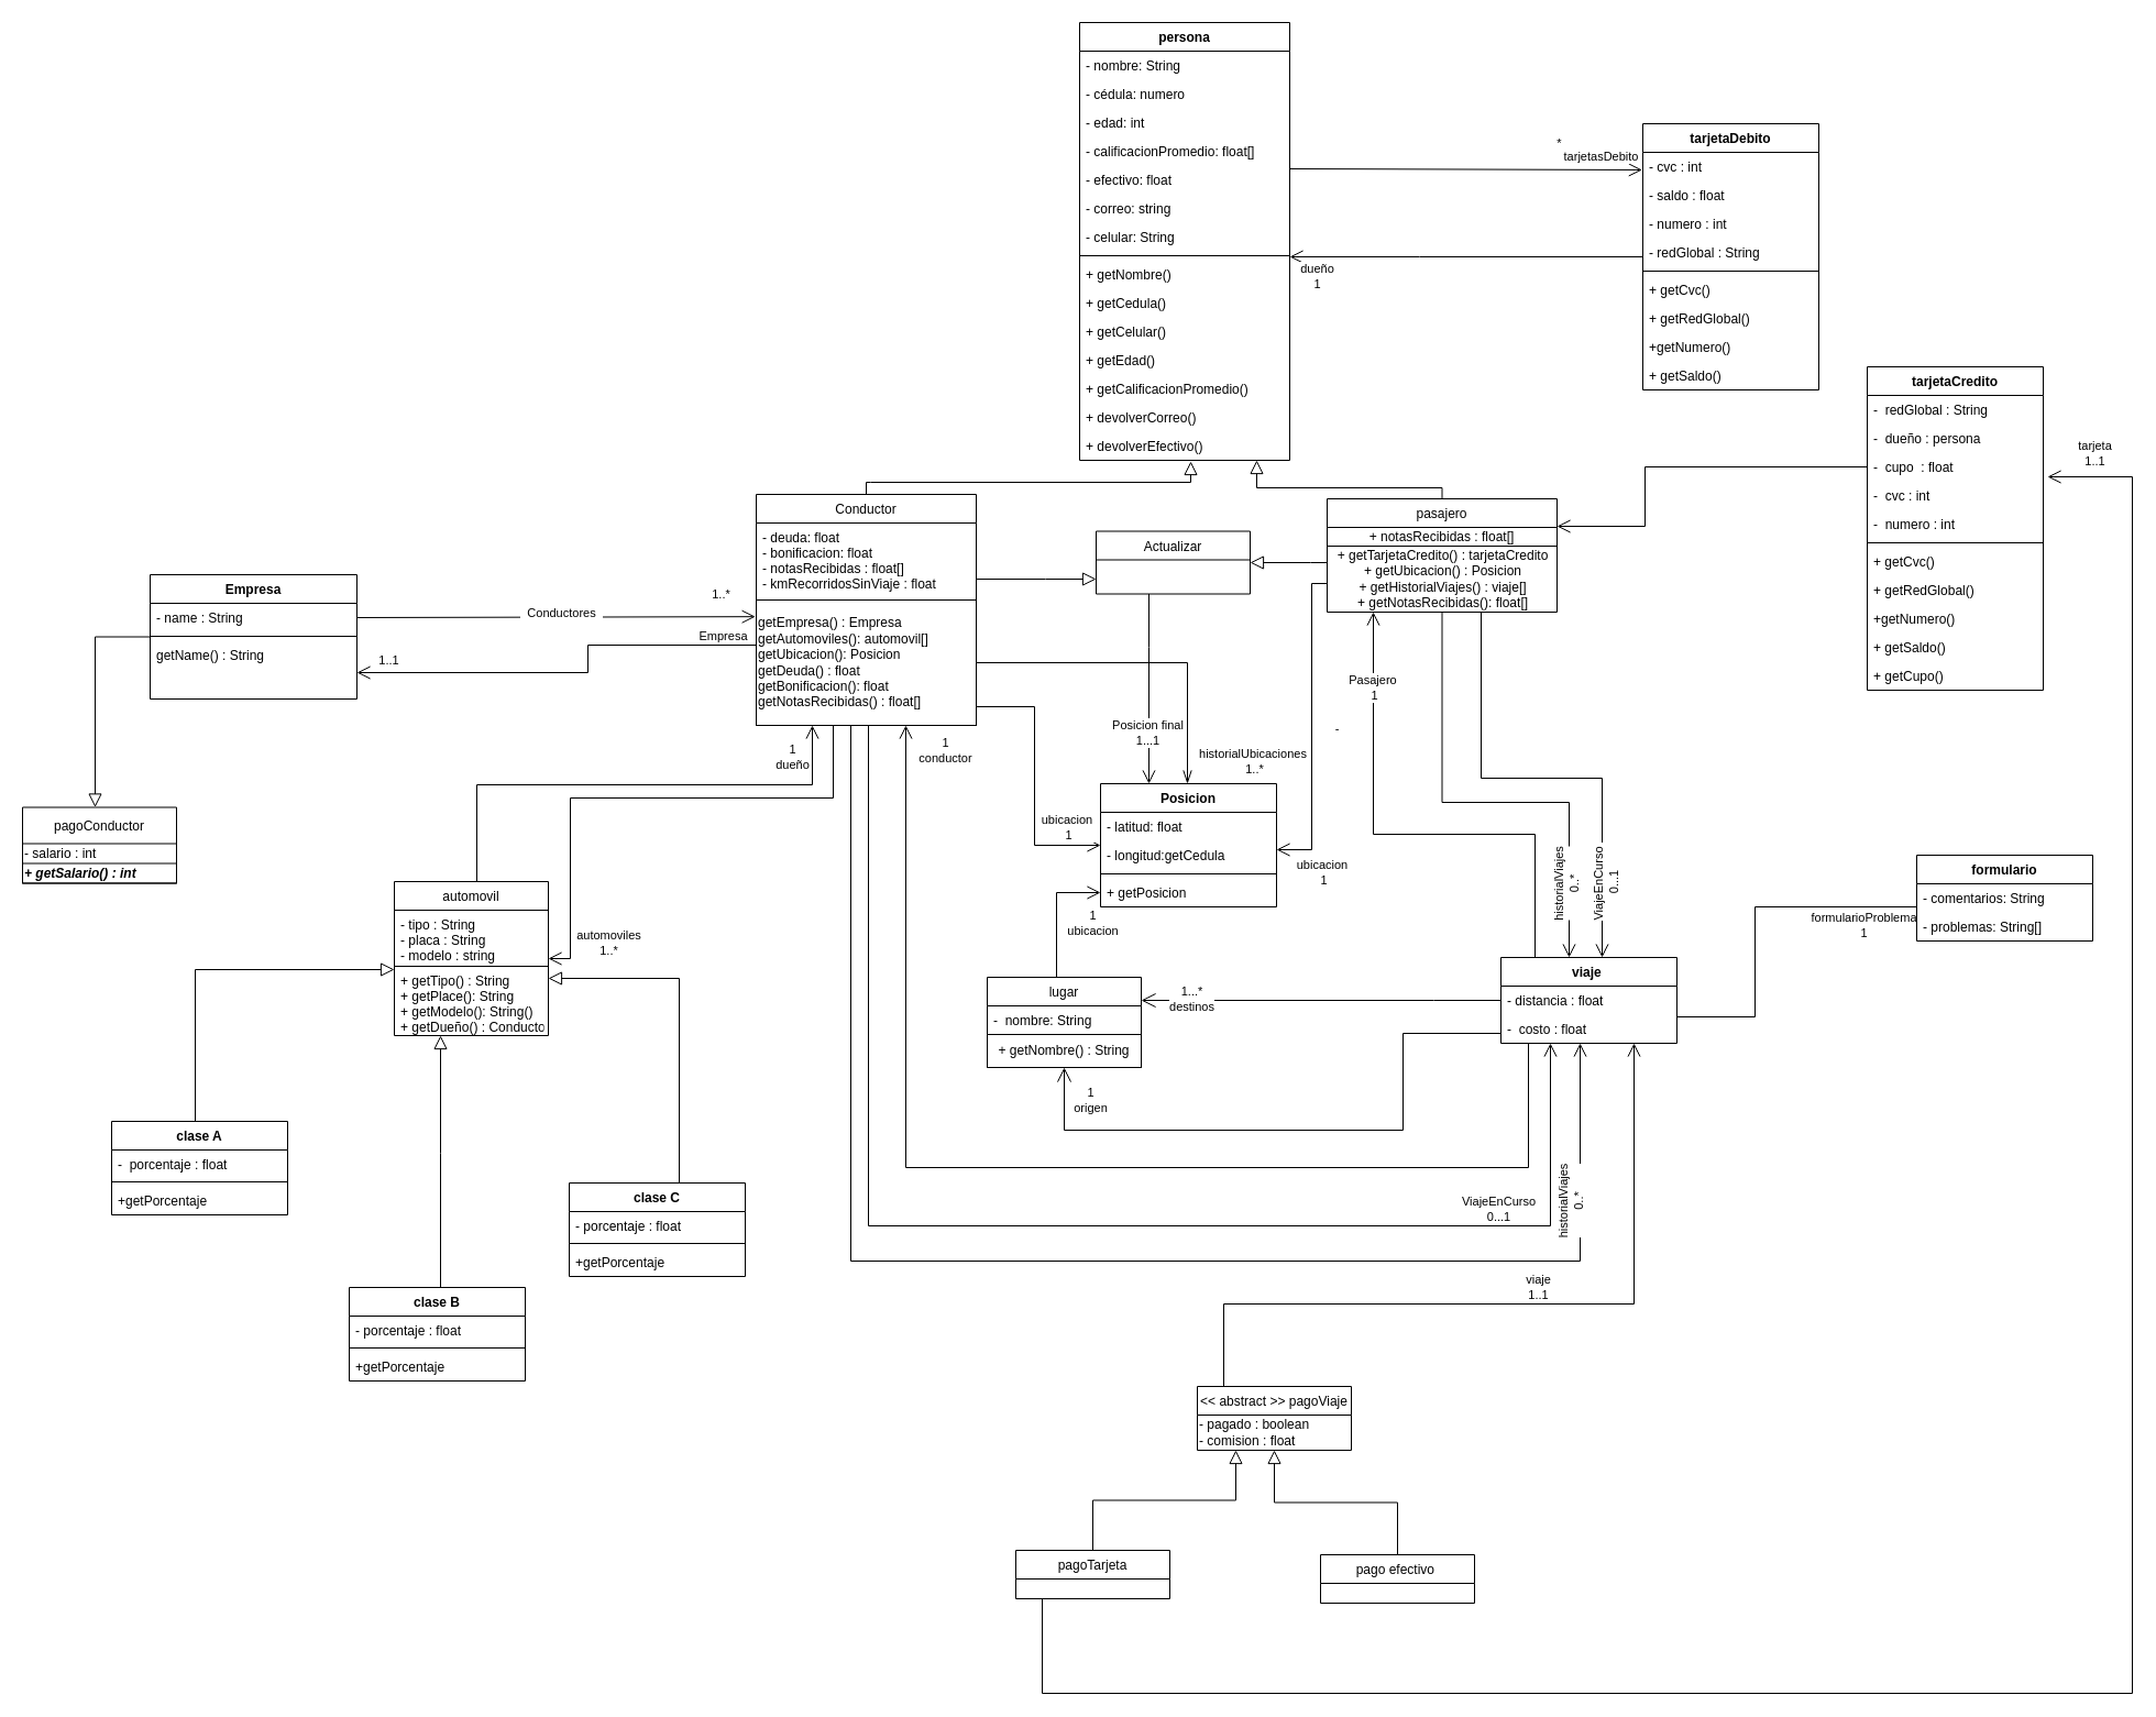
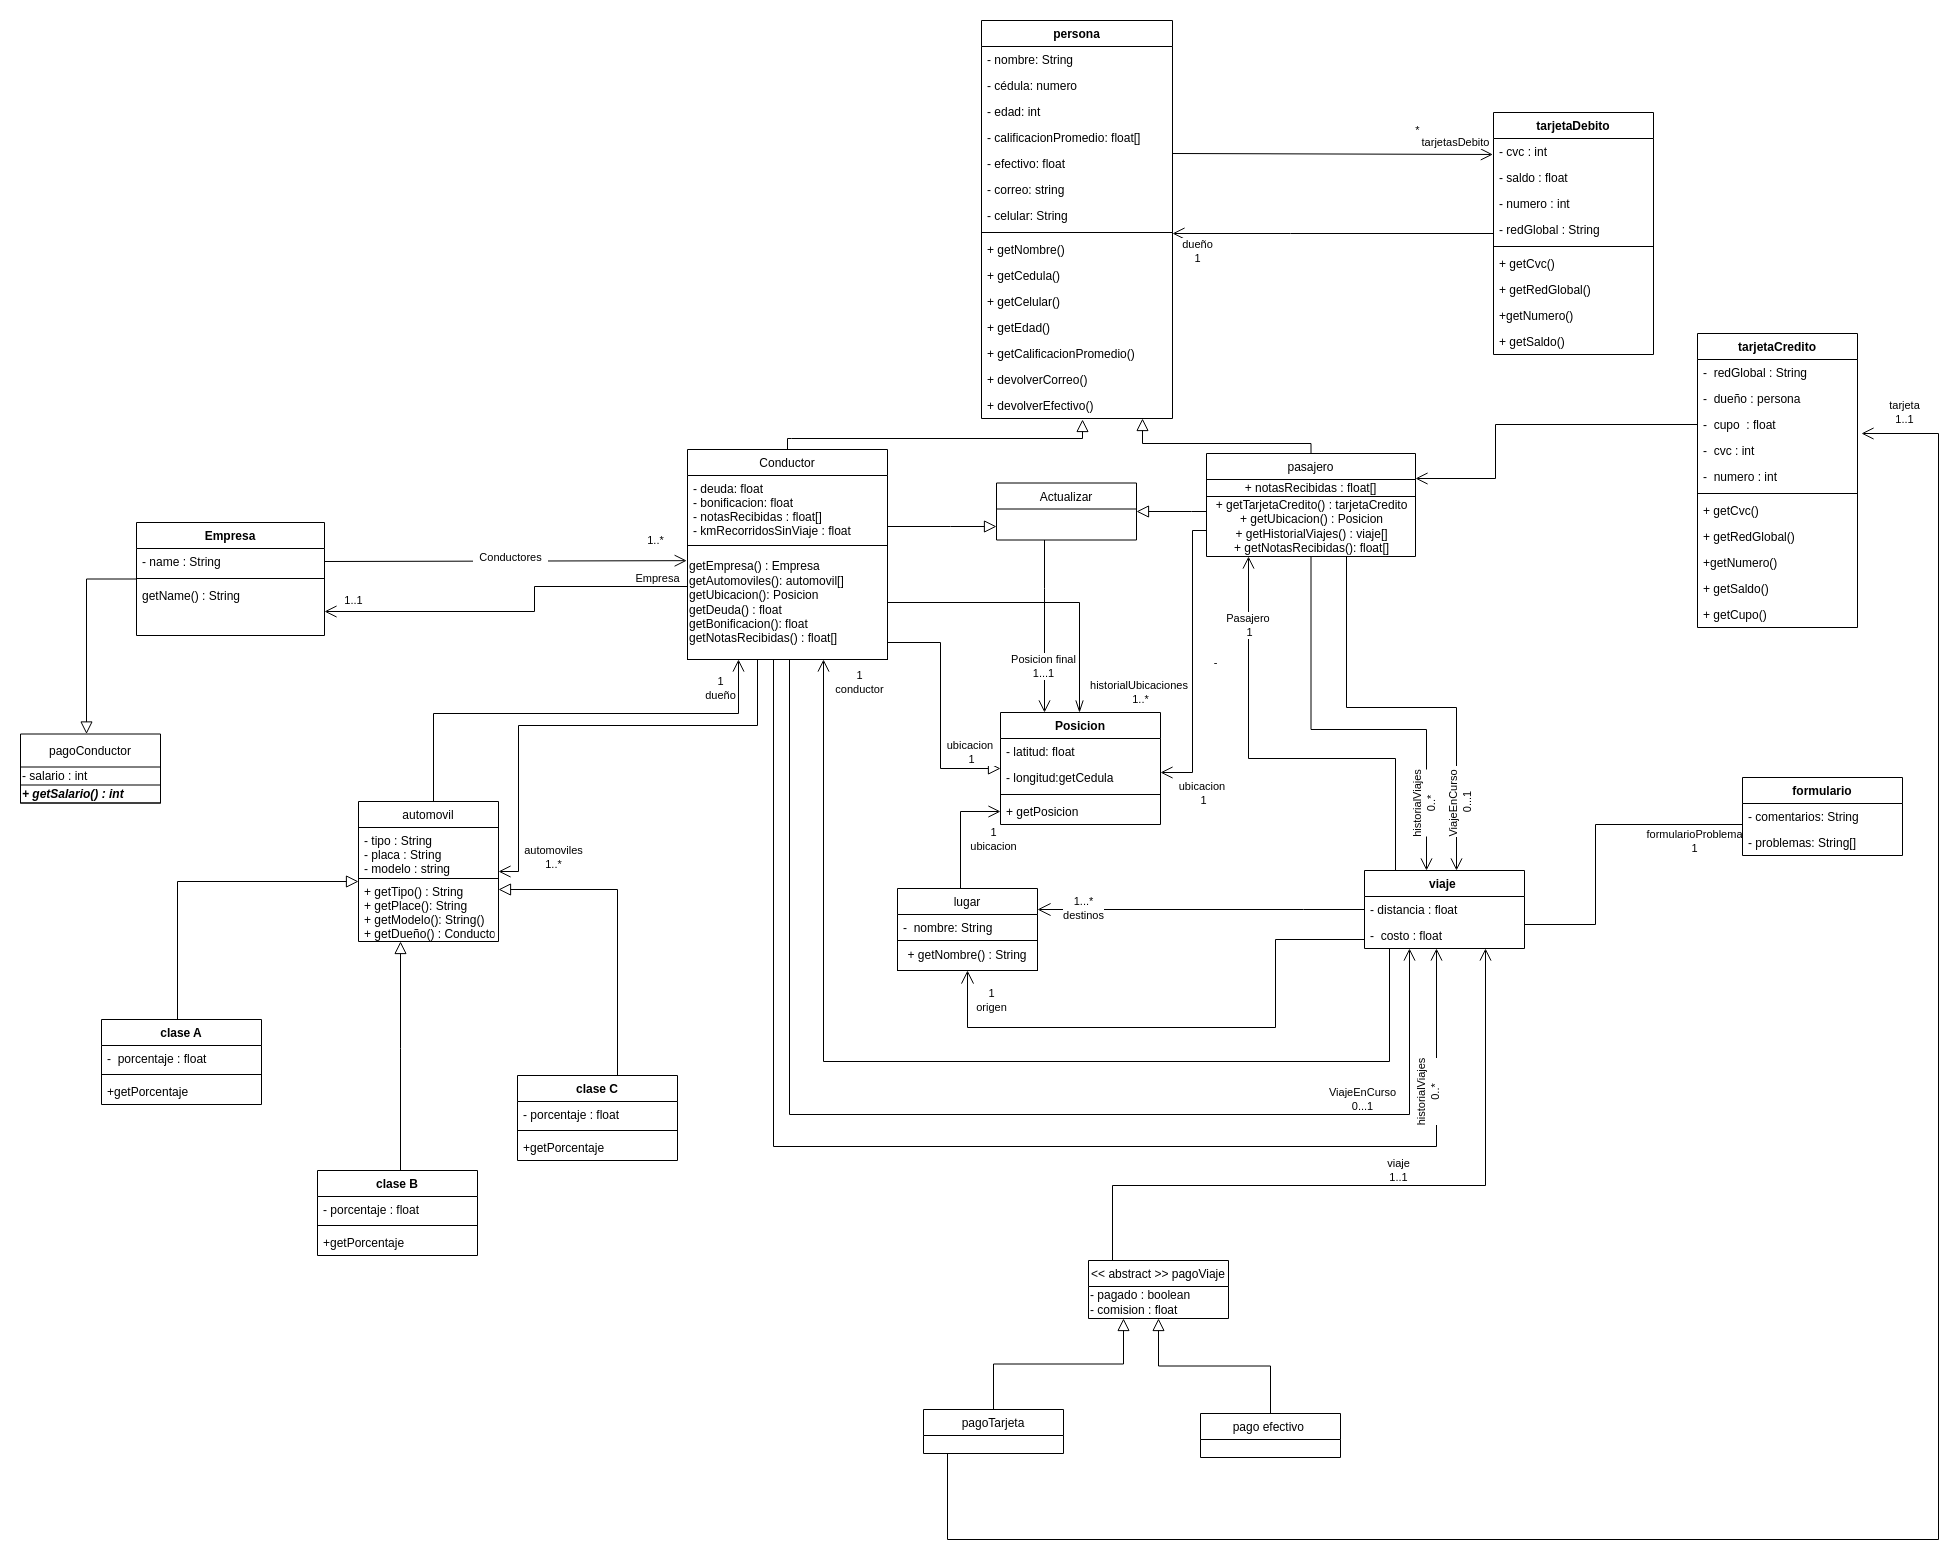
- <mxCell id="22" style="edgeStyle=orthogonalEdgeStyle;rounded=0;orthogonalLoop=1;jettySize=auto;html=1;endArrow=open;endFill=0;endSize=10;" parent="1" source="24" target="82" edge="1"><mxGeometry relative="1" as="geometry"><Array as="points"><mxPoint x="940" y="642" /><mxPoint x="940" y="768" /></Array><mxPoint x="961" y="717" as="targetPoint" /></mxGeometry></mxCell>
+ <mxCell id="22" style="edgeStyle=orthogonalEdgeStyle;rounded=0;orthogonalLoop=1;jettySize=auto;html=1;endArrow=block;endFill=0;endSize=10;" parent="1" source="24" target="82" edge="1"><mxGeometry relative="1" as="geometry"><Array as="points"><mxPoint x="940" y="642" /><mxPoint x="940" y="768" /></Array><mxPoint x="961" y="717" as="targetPoint" /></mxGeometry></mxCell>
